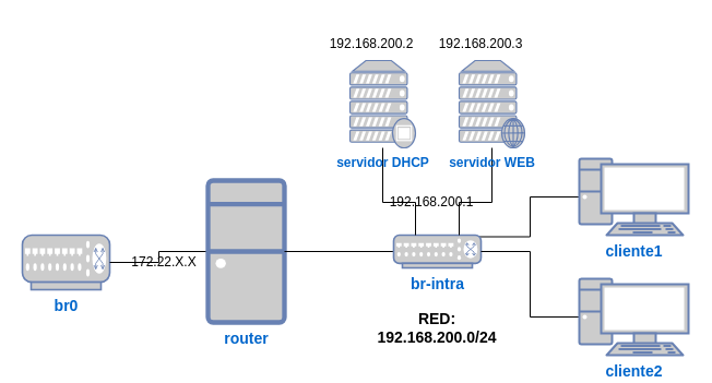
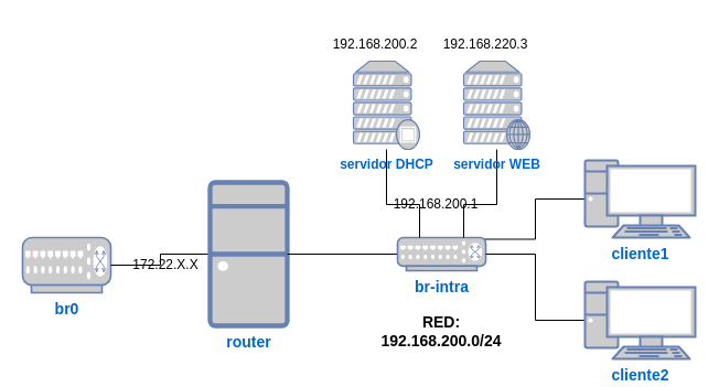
- <mxCell id="19" value="192.168.200.3" style="text;strokeColor=none;align=center;fillColor=none;html=1;verticalAlign=middle;whiteSpace=wrap;rounded=0;" vertex="1" parent="1"><mxGeometry x="410" y="20" width="60" height="40" as="geometry" /></mxCell>
+ <mxCell id="19" value="192.168.220.3" style="text;strokeColor=none;align=center;fillColor=none;html=1;verticalAlign=middle;whiteSpace=wrap;rounded=0;" vertex="1" parent="1"><mxGeometry x="410" y="20" width="60" height="40" as="geometry" /></mxCell>
